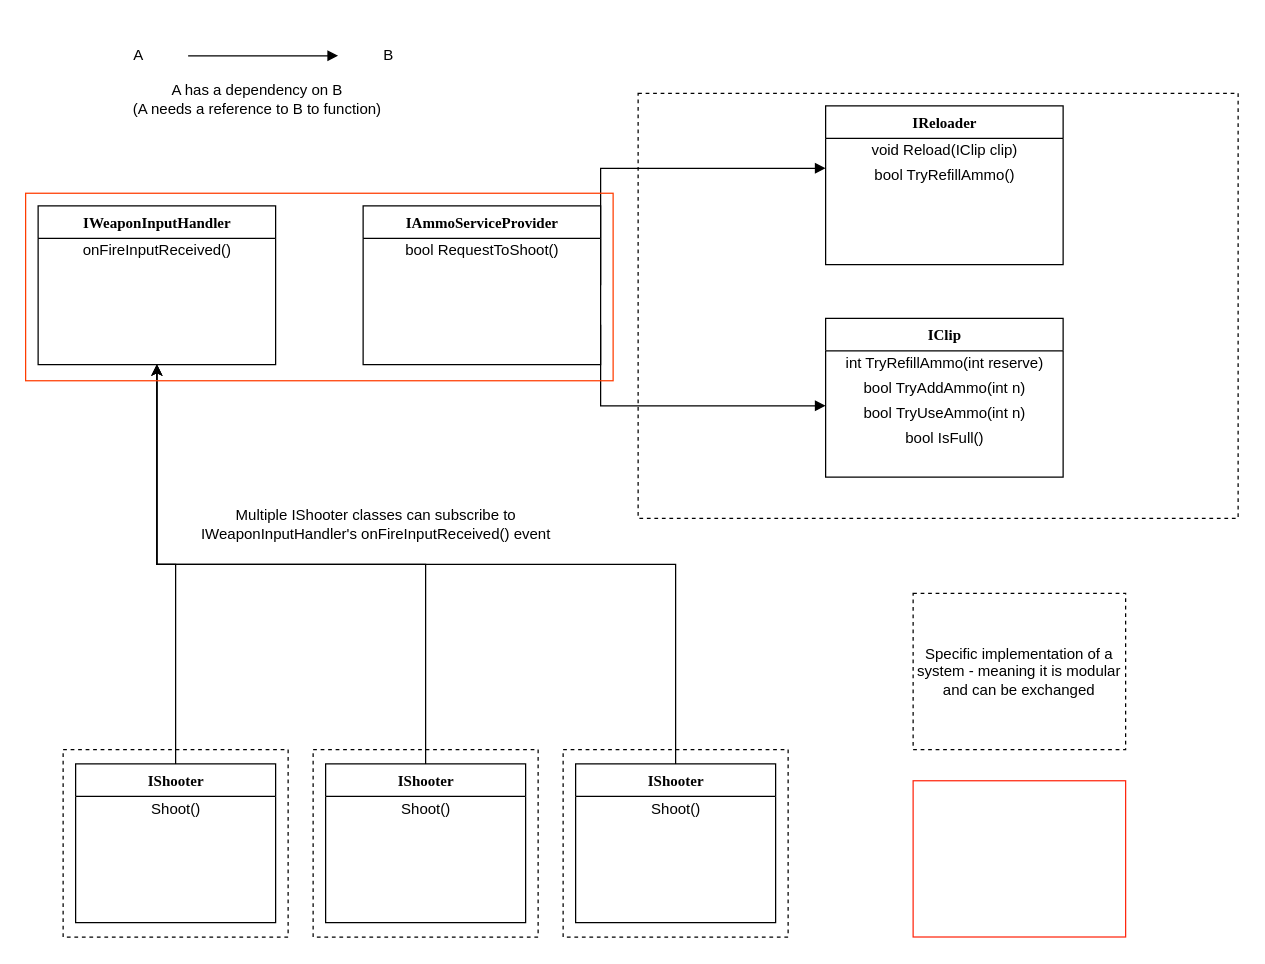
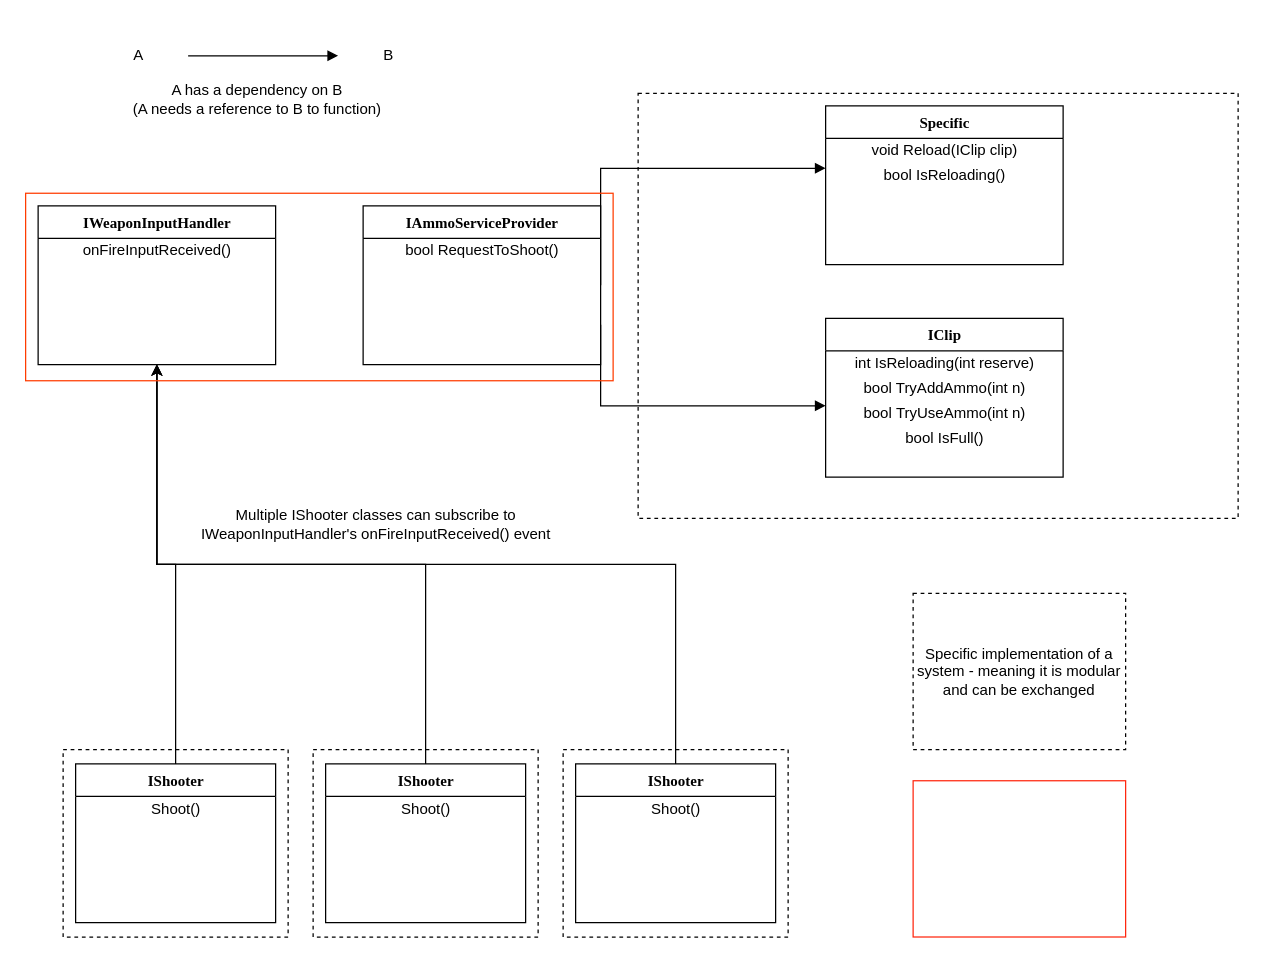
- <mxCell id="9" value="IReloader&lt;br&gt;" style="swimlane;html=1;fontStyle=1;align=center;verticalAlign=top;childLayout=stackLayout;horizontal=1;startSize=26;horizontalStack=0;resizeParent=1;resizeLast=0;collapsible=1;marginBottom=0;swimlaneFillColor=#ffffff;rounded=0;shadow=0;comic=0;labelBackgroundColor=none;strokeWidth=1;fillColor=none;fontFamily=Verdana;fontSize=12" parent="1" vertex="1"><mxGeometry x="660" y="84" width="190" height="127" as="geometry" /></mxCell>
+ <mxCell id="9" value="Specific&lt;br&gt;" style="swimlane;html=1;fontStyle=1;align=center;verticalAlign=top;childLayout=stackLayout;horizontal=1;startSize=26;horizontalStack=0;resizeParent=1;resizeLast=0;collapsible=1;marginBottom=0;swimlaneFillColor=#ffffff;rounded=0;shadow=0;comic=0;labelBackgroundColor=none;strokeWidth=1;fillColor=none;fontFamily=Verdana;fontSize=12" parent="1" vertex="1"><mxGeometry x="660" y="84" width="190" height="127" as="geometry" /></mxCell>
- <mxCell id="11" value="bool TryRefillAmmo()" style="text;html=1;align=center;verticalAlign=middle;resizable=0;points=[];autosize=1;" parent="9" vertex="1"><mxGeometry y="46" width="190" height="20" as="geometry" /></mxCell>
+ <mxCell id="11" value="bool IsReloading()" style="text;html=1;align=center;verticalAlign=middle;resizable=0;points=[];autosize=1;" parent="9" vertex="1"><mxGeometry y="46" width="190" height="20" as="geometry" /></mxCell>
- <mxCell id="13" value="int TryRefillAmmo(int reserve)" style="text;html=1;align=center;verticalAlign=middle;resizable=0;points=[];autosize=1;" parent="12" vertex="1"><mxGeometry y="26" width="190" height="20" as="geometry" /></mxCell>
+ <mxCell id="13" value="int IsReloading(int reserve)" style="text;html=1;align=center;verticalAlign=middle;resizable=0;points=[];autosize=1;" parent="12" vertex="1"><mxGeometry y="26" width="190" height="20" as="geometry" /></mxCell>
